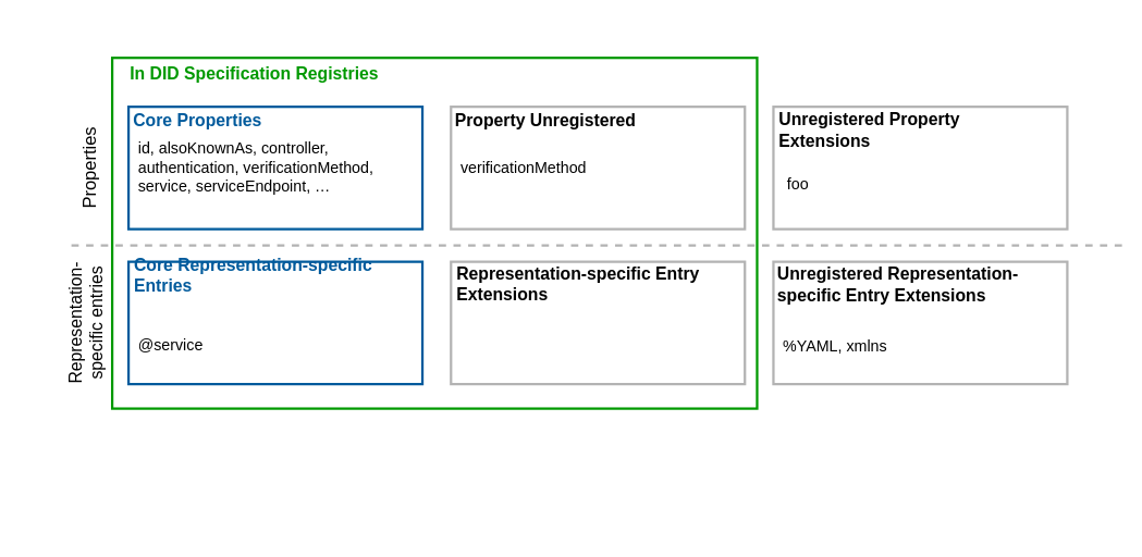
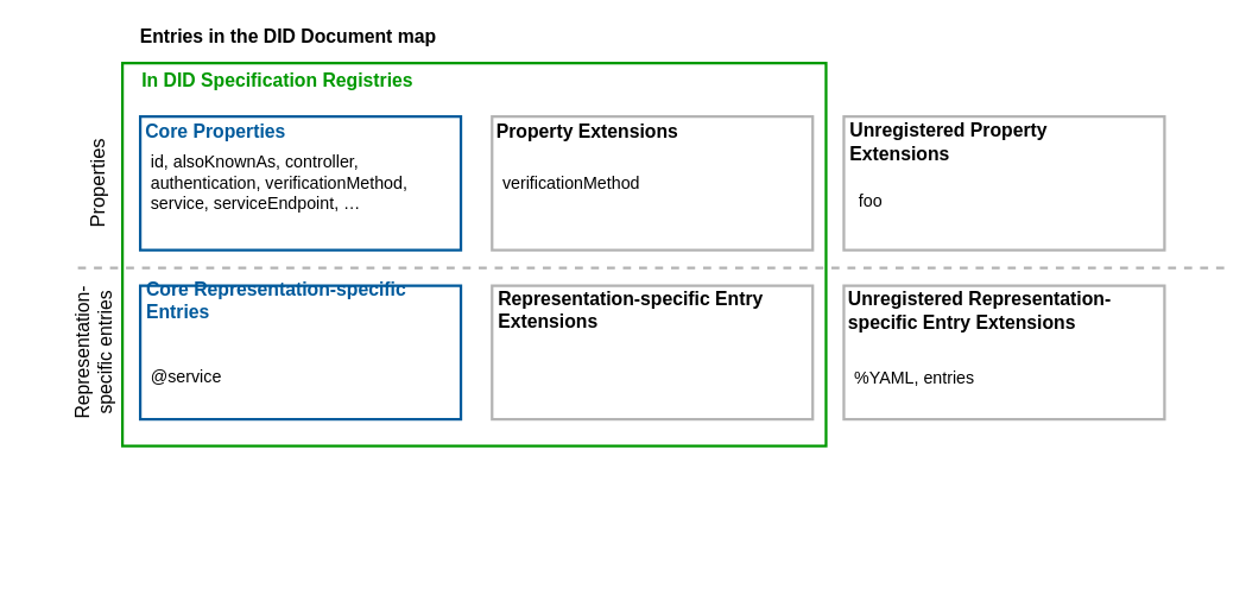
+ <mxCell id="21" value="&lt;span style=&quot;color: rgb(0 , 0 , 0) ; font-family: &amp;#34;helvetica&amp;#34; ; font-style: normal ; letter-spacing: normal ; text-align: left ; text-indent: 0px ; text-transform: none ; word-spacing: 0px ; display: inline ; float: none&quot;&gt;&lt;b&gt;&lt;font style=&quot;font-size: 21px&quot;&gt;Entries in the DID Document map&lt;/font&gt;&lt;/b&gt;&lt;/span&gt;" style="text;whiteSpace=wrap;html=1;" parent="1" vertex="1"><mxGeometry x="155" y="20" width="430" height="30" as="geometry" /></mxCell>
- <mxCell id="10" value="&lt;font size=&quot;1&quot;&gt;&lt;b style=&quot;font-size: 21px&quot;&gt;Property Unregistered&lt;/b&gt;&lt;/font&gt;" style="text;html=1;strokeColor=none;fillColor=none;align=left;verticalAlign=middle;whiteSpace=wrap;rounded=0;" parent="8" vertex="1"><mxGeometry x="3" y="11.09" width="330" height="9.09" as="geometry" /></mxCell>
+ <mxCell id="10" value="&lt;font size=&quot;1&quot;&gt;&lt;b style=&quot;font-size: 21px&quot;&gt;Property Extensions&lt;/b&gt;&lt;/font&gt;" style="text;html=1;strokeColor=none;fillColor=none;align=left;verticalAlign=middle;whiteSpace=wrap;rounded=0;" parent="8" vertex="1"><mxGeometry x="3" y="11.09" width="330" height="9.09" as="geometry" /></mxCell>
- <mxCell id="34" value="&lt;font style=&quot;font-size: 19px&quot;&gt;%YAML, xmlns&lt;/font&gt;" style="text;html=1;strokeColor=none;fillColor=none;align=left;verticalAlign=middle;whiteSpace=wrap;rounded=0;" parent="31" vertex="1"><mxGeometry x="10" y="60" width="320" height="70" as="geometry" /></mxCell>
+ <mxCell id="34" value="&lt;font style=&quot;font-size: 19px&quot;&gt;%YAML, entries&lt;/font&gt;" style="text;html=1;strokeColor=none;fillColor=none;align=left;verticalAlign=middle;whiteSpace=wrap;rounded=0;" parent="31" vertex="1"><mxGeometry x="10" y="60" width="320" height="70" as="geometry" /></mxCell>
